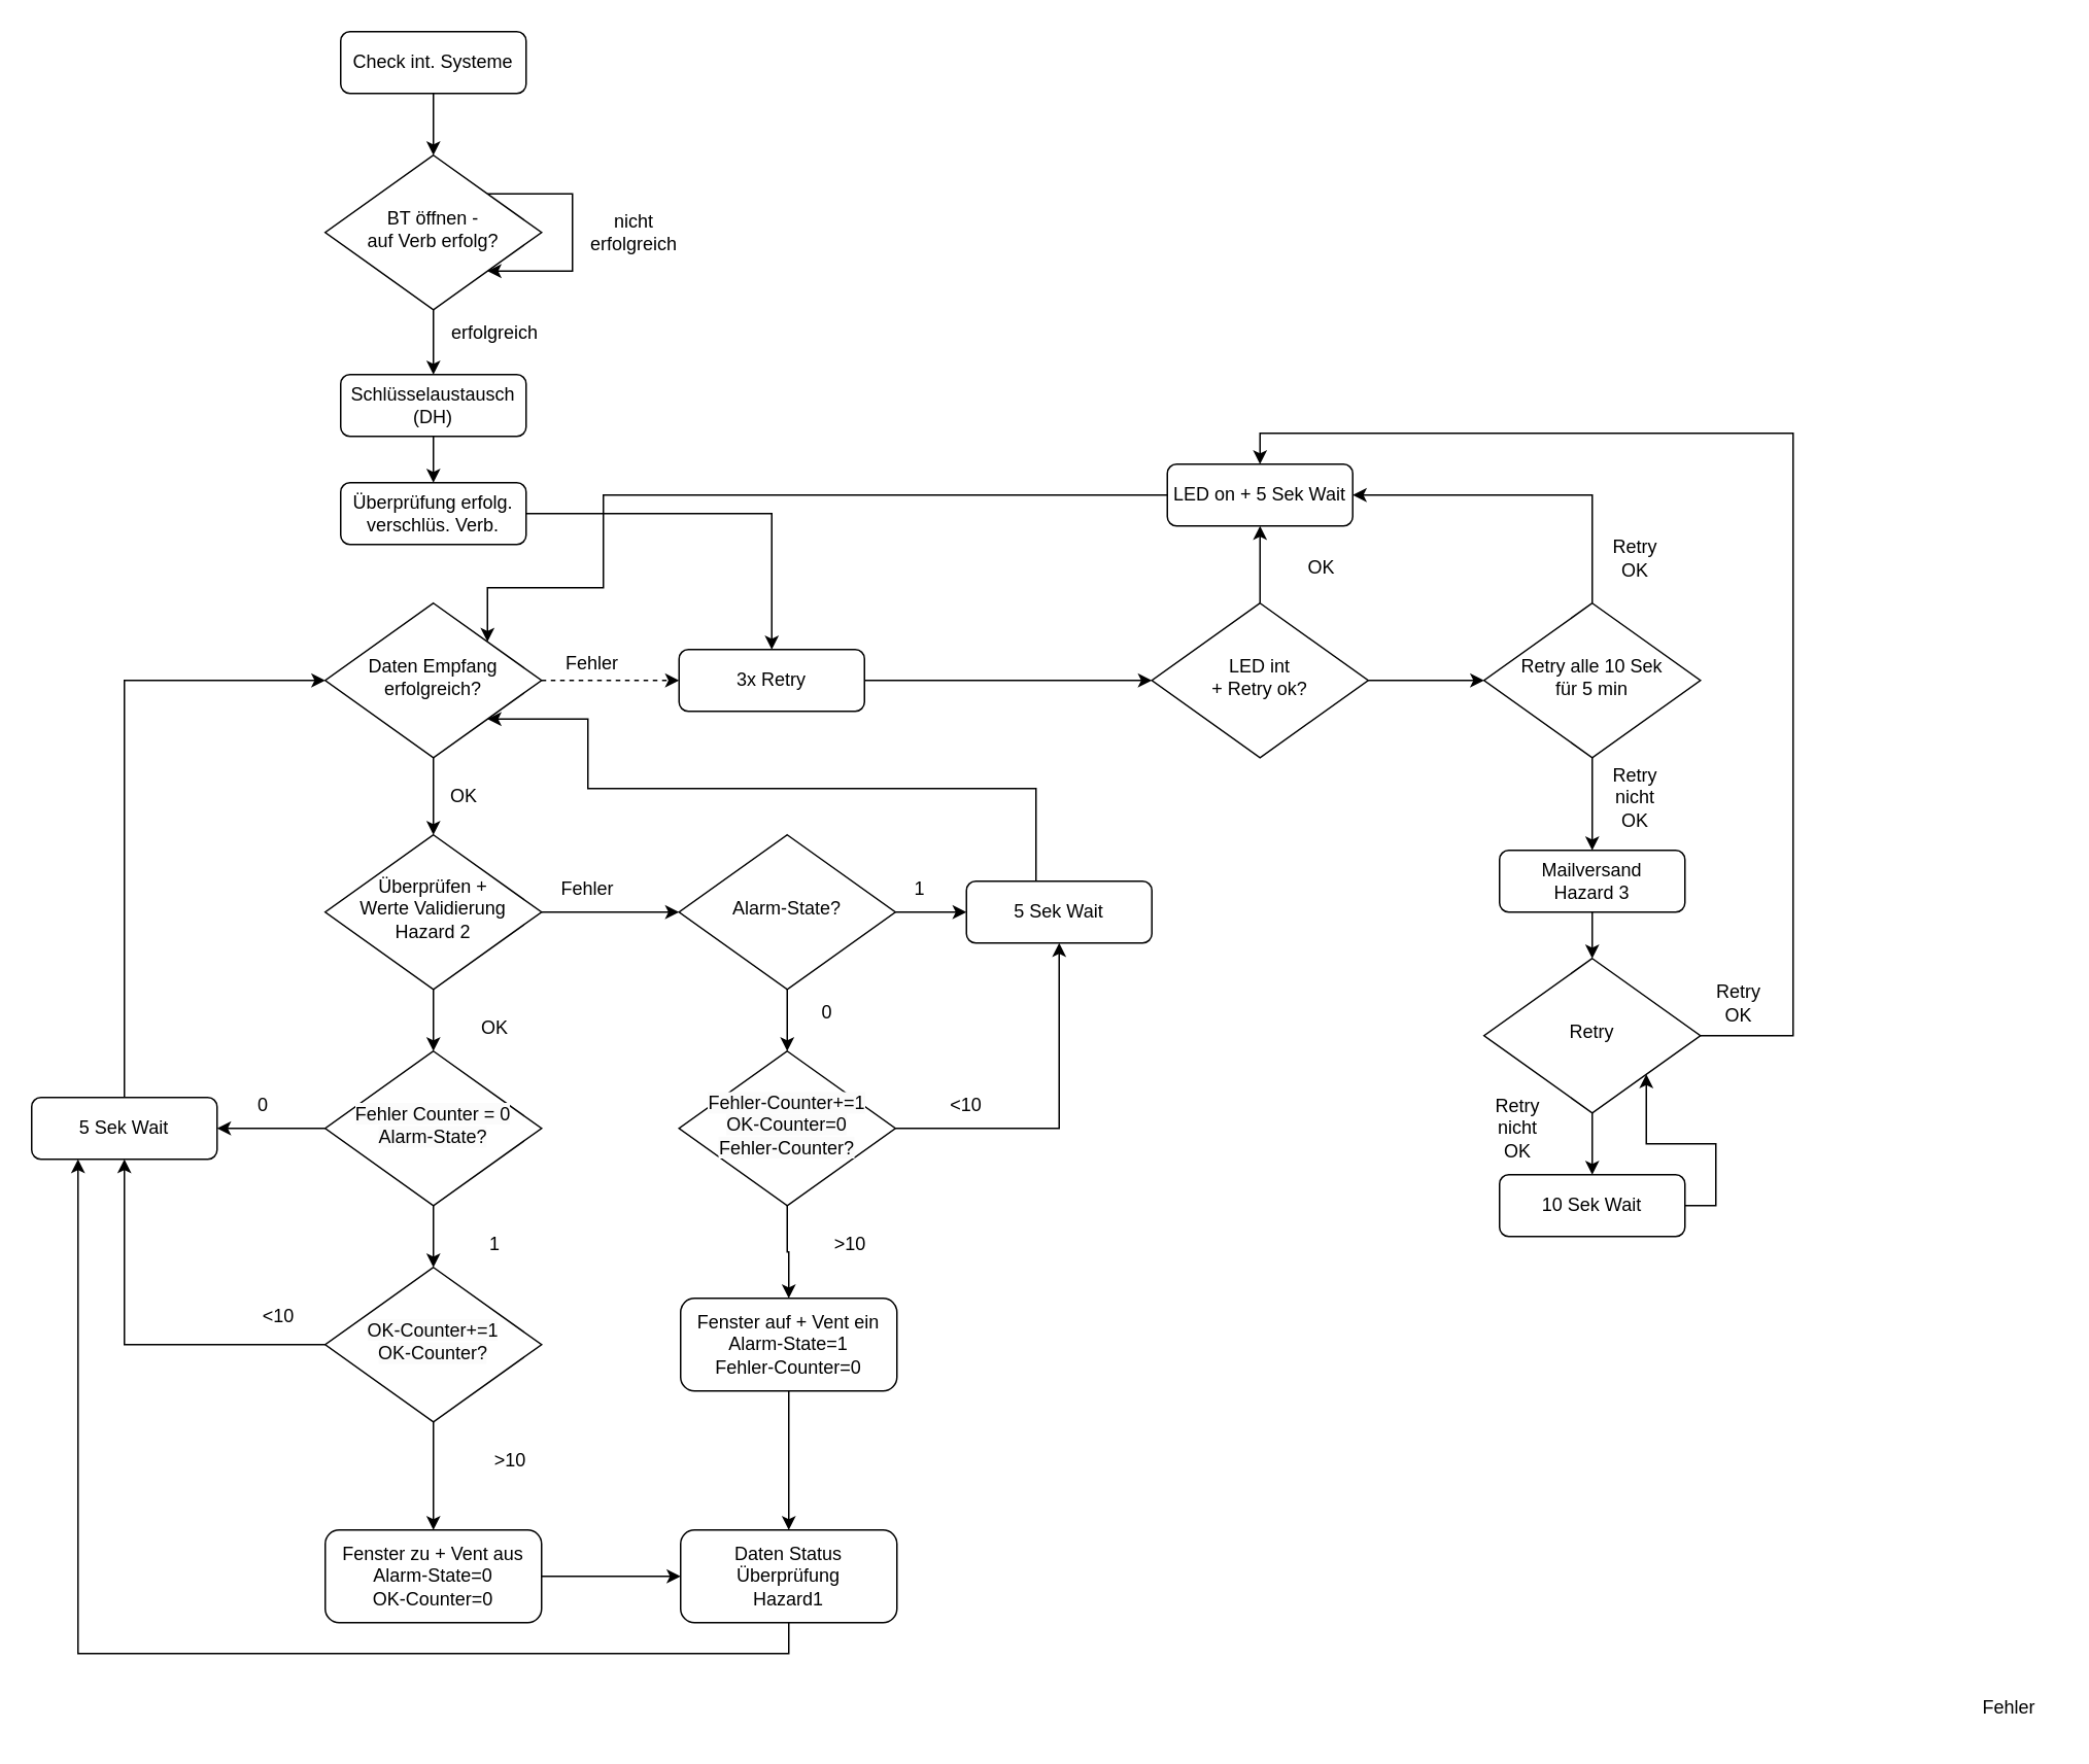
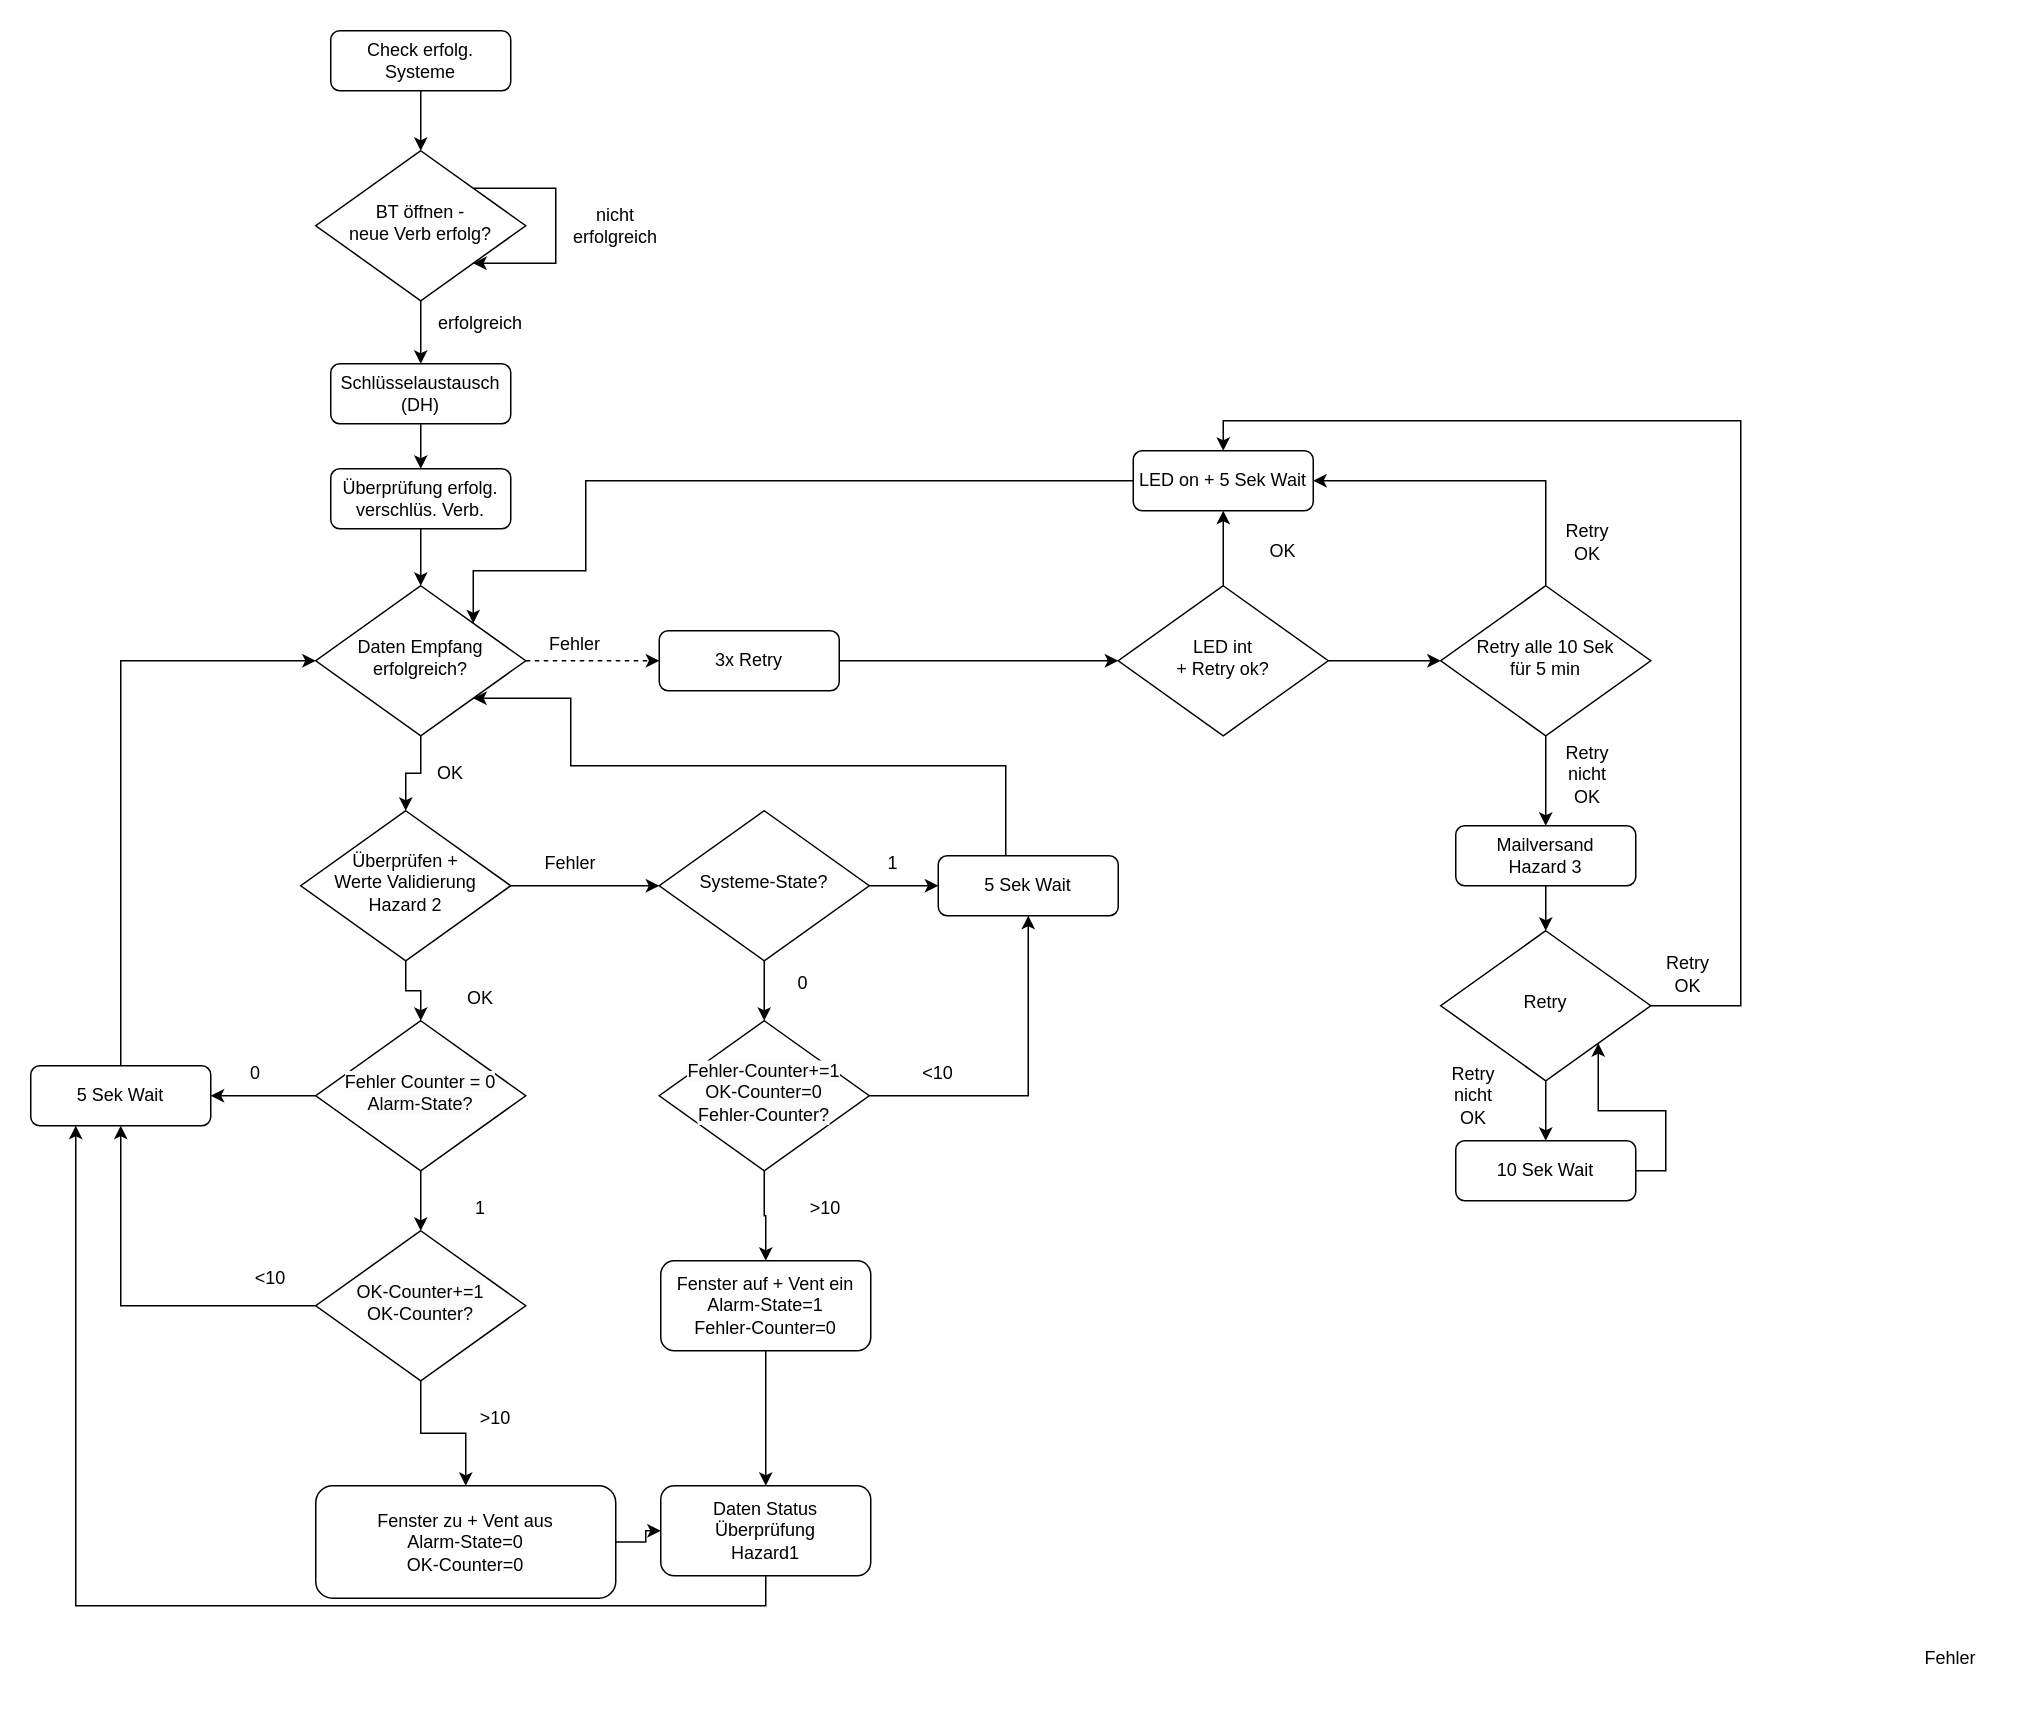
- <mxCell id="3" value="Check int. Systeme" style="rounded=1;whiteSpace=wrap;html=1;fontSize=12;glass=0;strokeWidth=1;shadow=0;" parent="1" vertex="1"><mxGeometry x="220" y="20" width="120" height="40" as="geometry" /></mxCell>
+ <mxCell id="3" value="Check erfolg. Systeme" style="rounded=1;whiteSpace=wrap;html=1;fontSize=12;glass=0;strokeWidth=1;shadow=0;" parent="1" vertex="1"><mxGeometry x="220" y="20" width="120" height="40" as="geometry" /></mxCell>
- <mxCell id="5" value="BT öffnen - &lt;br&gt;auf Verb erfolg?" style="rhombus;whiteSpace=wrap;html=1;shadow=0;fontFamily=Helvetica;fontSize=12;align=center;strokeWidth=1;spacing=6;spacingTop=-4;" parent="1" vertex="1"><mxGeometry x="210" y="100" width="140" height="100" as="geometry" /></mxCell>
+ <mxCell id="5" value="BT öffnen - &lt;br&gt;neue Verb erfolg?" style="rhombus;whiteSpace=wrap;html=1;shadow=0;fontFamily=Helvetica;fontSize=12;align=center;strokeWidth=1;spacing=6;spacingTop=-4;" parent="1" vertex="1"><mxGeometry x="210" y="100" width="140" height="100" as="geometry" /></mxCell>
- <mxCell id="10" style="edgeStyle=orthogonalEdgeStyle;rounded=0;orthogonalLoop=1;jettySize=auto;html=1;" parent="1" source="11" target="18" edge="1"><mxGeometry relative="1" as="geometry" /></mxCell>
+ <mxCell id="10" style="edgeStyle=orthogonalEdgeStyle;rounded=0;orthogonalLoop=1;jettySize=auto;html=1;entryX=0.5;entryY=0;entryDx=0;entryDy=0;" parent="1" source="11" target="15" edge="1"><mxGeometry relative="1" as="geometry" /></mxCell>
- <mxCell id="45" value="Alarm-State?" style="rhombus;whiteSpace=wrap;html=1;shadow=0;fontFamily=Helvetica;fontSize=12;align=center;strokeWidth=1;spacing=6;spacingTop=-4;" parent="1" vertex="1"><mxGeometry x="439" y="540" width="140" height="100" as="geometry" /></mxCell>
+ <mxCell id="45" value="Systeme-State?" style="rhombus;whiteSpace=wrap;html=1;shadow=0;fontFamily=Helvetica;fontSize=12;align=center;strokeWidth=1;spacing=6;spacingTop=-4;" parent="1" vertex="1"><mxGeometry x="439" y="540" width="140" height="100" as="geometry" /></mxCell>
- <mxCell id="22" value="Überprüfen + &lt;br&gt;Werte Validierung&lt;br&gt;Hazard 2" style="rhombus;whiteSpace=wrap;html=1;shadow=0;fontFamily=Helvetica;fontSize=12;align=center;strokeWidth=1;spacing=6;spacingTop=-4;" parent="1" vertex="1"><mxGeometry x="210" y="540" width="140" height="100" as="geometry" /></mxCell>
+ <mxCell id="22" value="Überprüfen + &lt;br&gt;Werte Validierung&lt;br&gt;Hazard 2" style="rhombus;whiteSpace=wrap;html=1;shadow=0;fontFamily=Helvetica;fontSize=12;align=center;strokeWidth=1;spacing=6;spacingTop=-4;" parent="1" vertex="1"><mxGeometry x="200" y="540" width="140" height="100" as="geometry" /></mxCell>
- <mxCell id="37" value="Fenster zu + Vent aus&lt;br&gt;Alarm-State=0&lt;br&gt;OK-Counter=0" style="rounded=1;whiteSpace=wrap;html=1;fontSize=12;glass=0;strokeWidth=1;shadow=0;" parent="1" vertex="1"><mxGeometry x="210" y="990" width="140" height="60" as="geometry" /></mxCell>
+ <mxCell id="37" value="Fenster zu + Vent aus&lt;br&gt;Alarm-State=0&lt;br&gt;OK-Counter=0" style="rounded=1;whiteSpace=wrap;html=1;fontSize=12;glass=0;strokeWidth=1;shadow=0;" parent="1" vertex="1"><mxGeometry x="210" y="990" width="200" height="75" as="geometry" /></mxCell>
